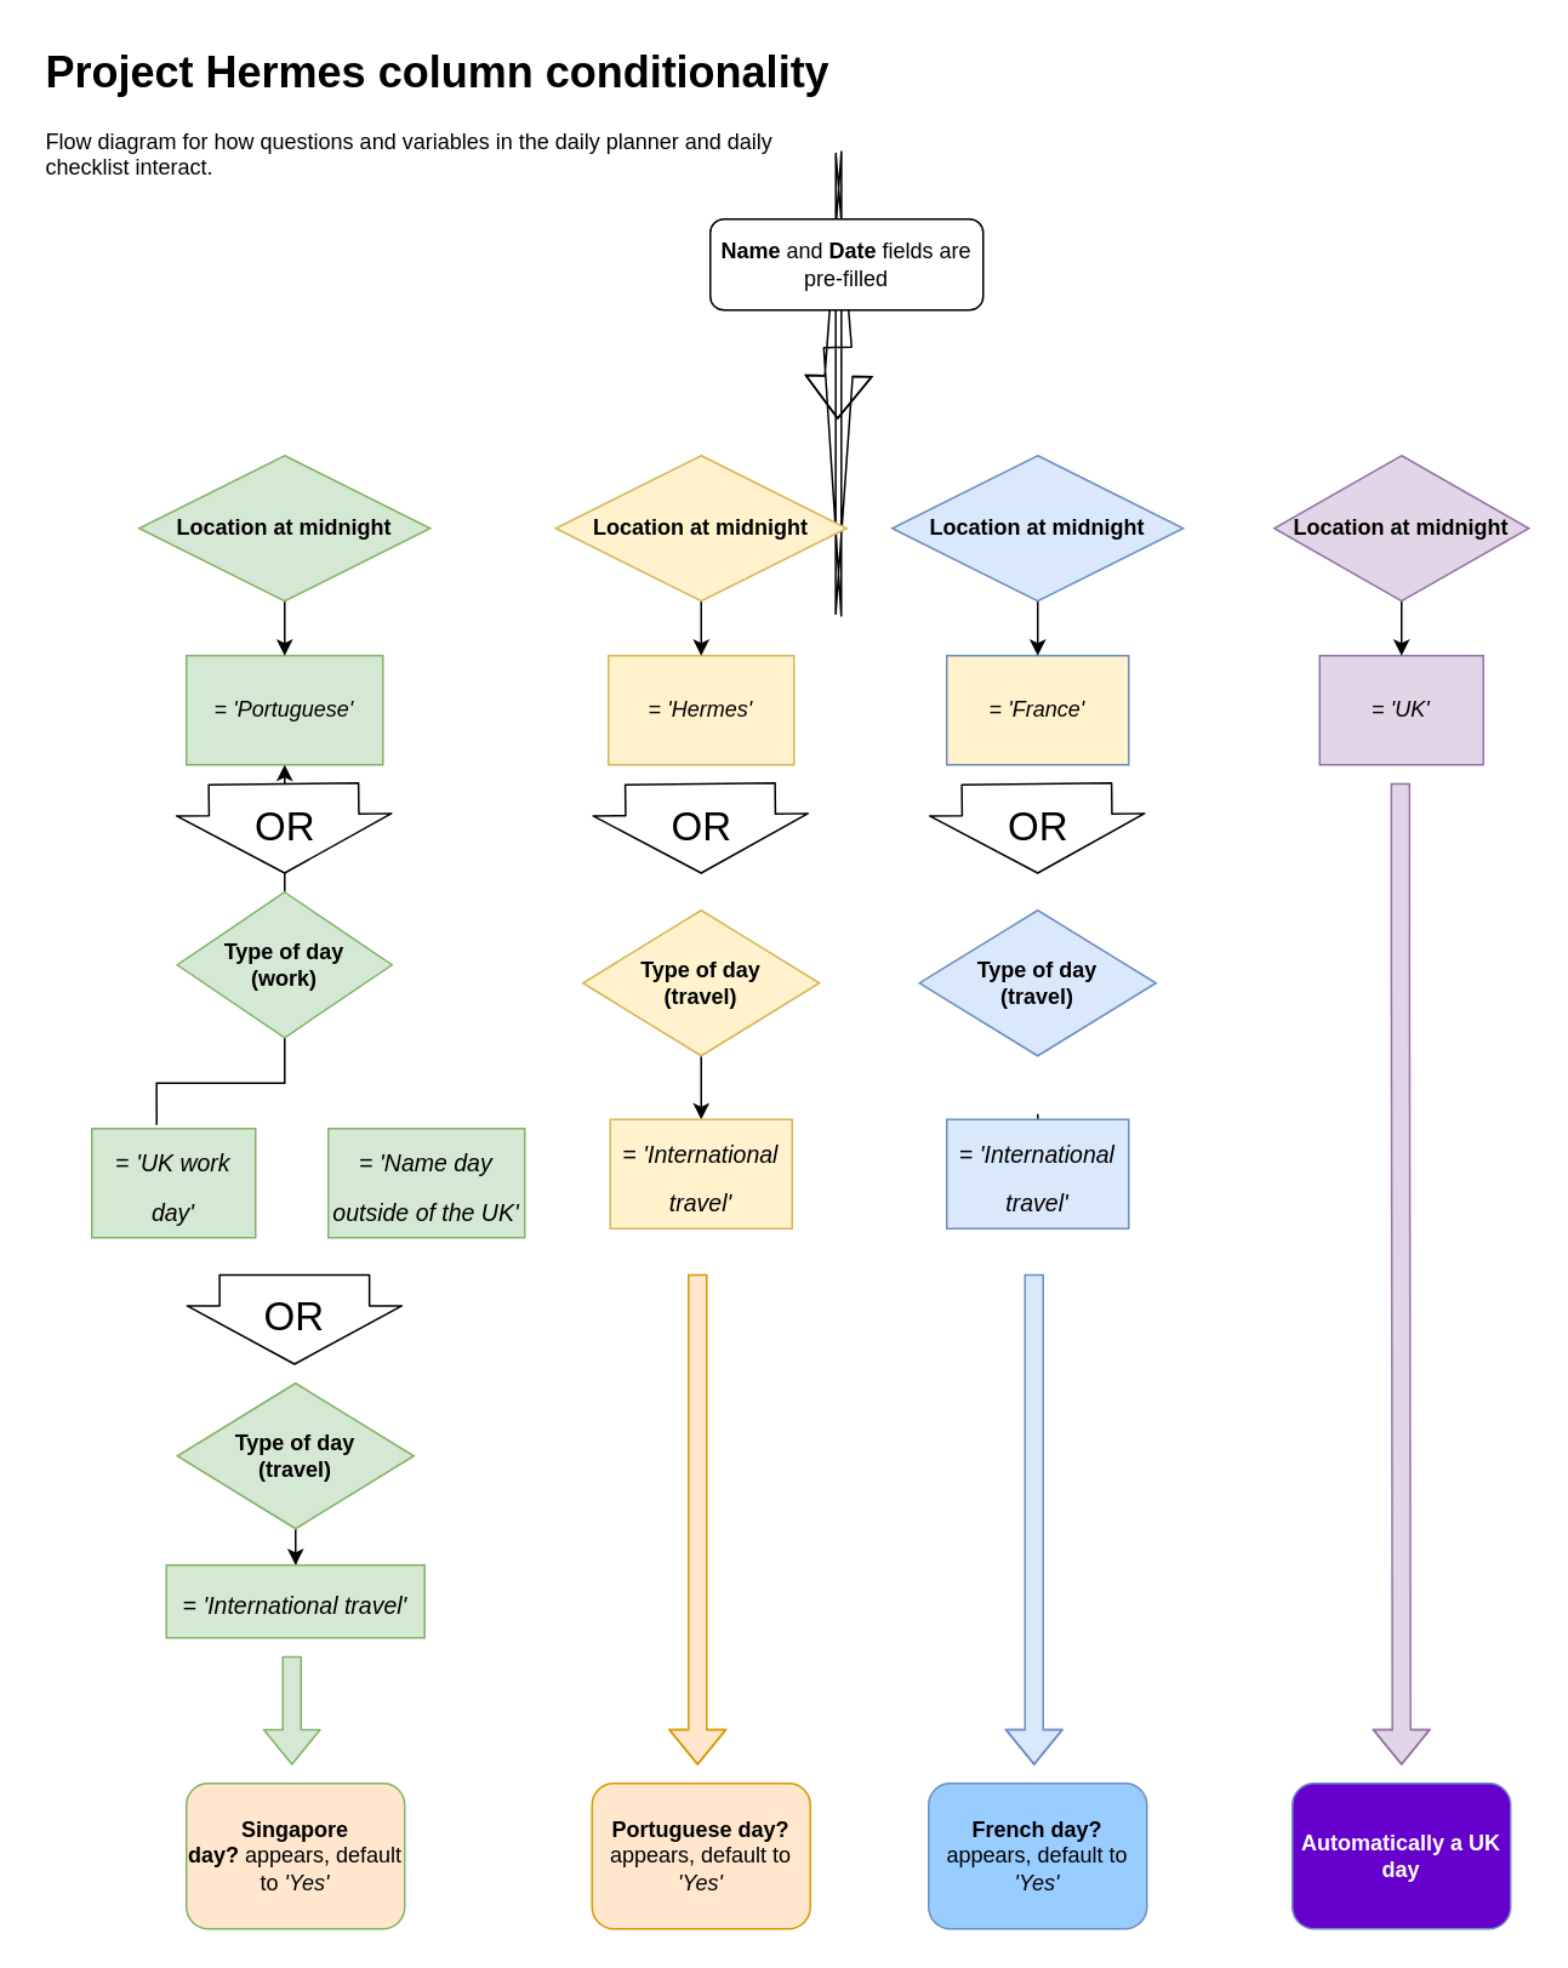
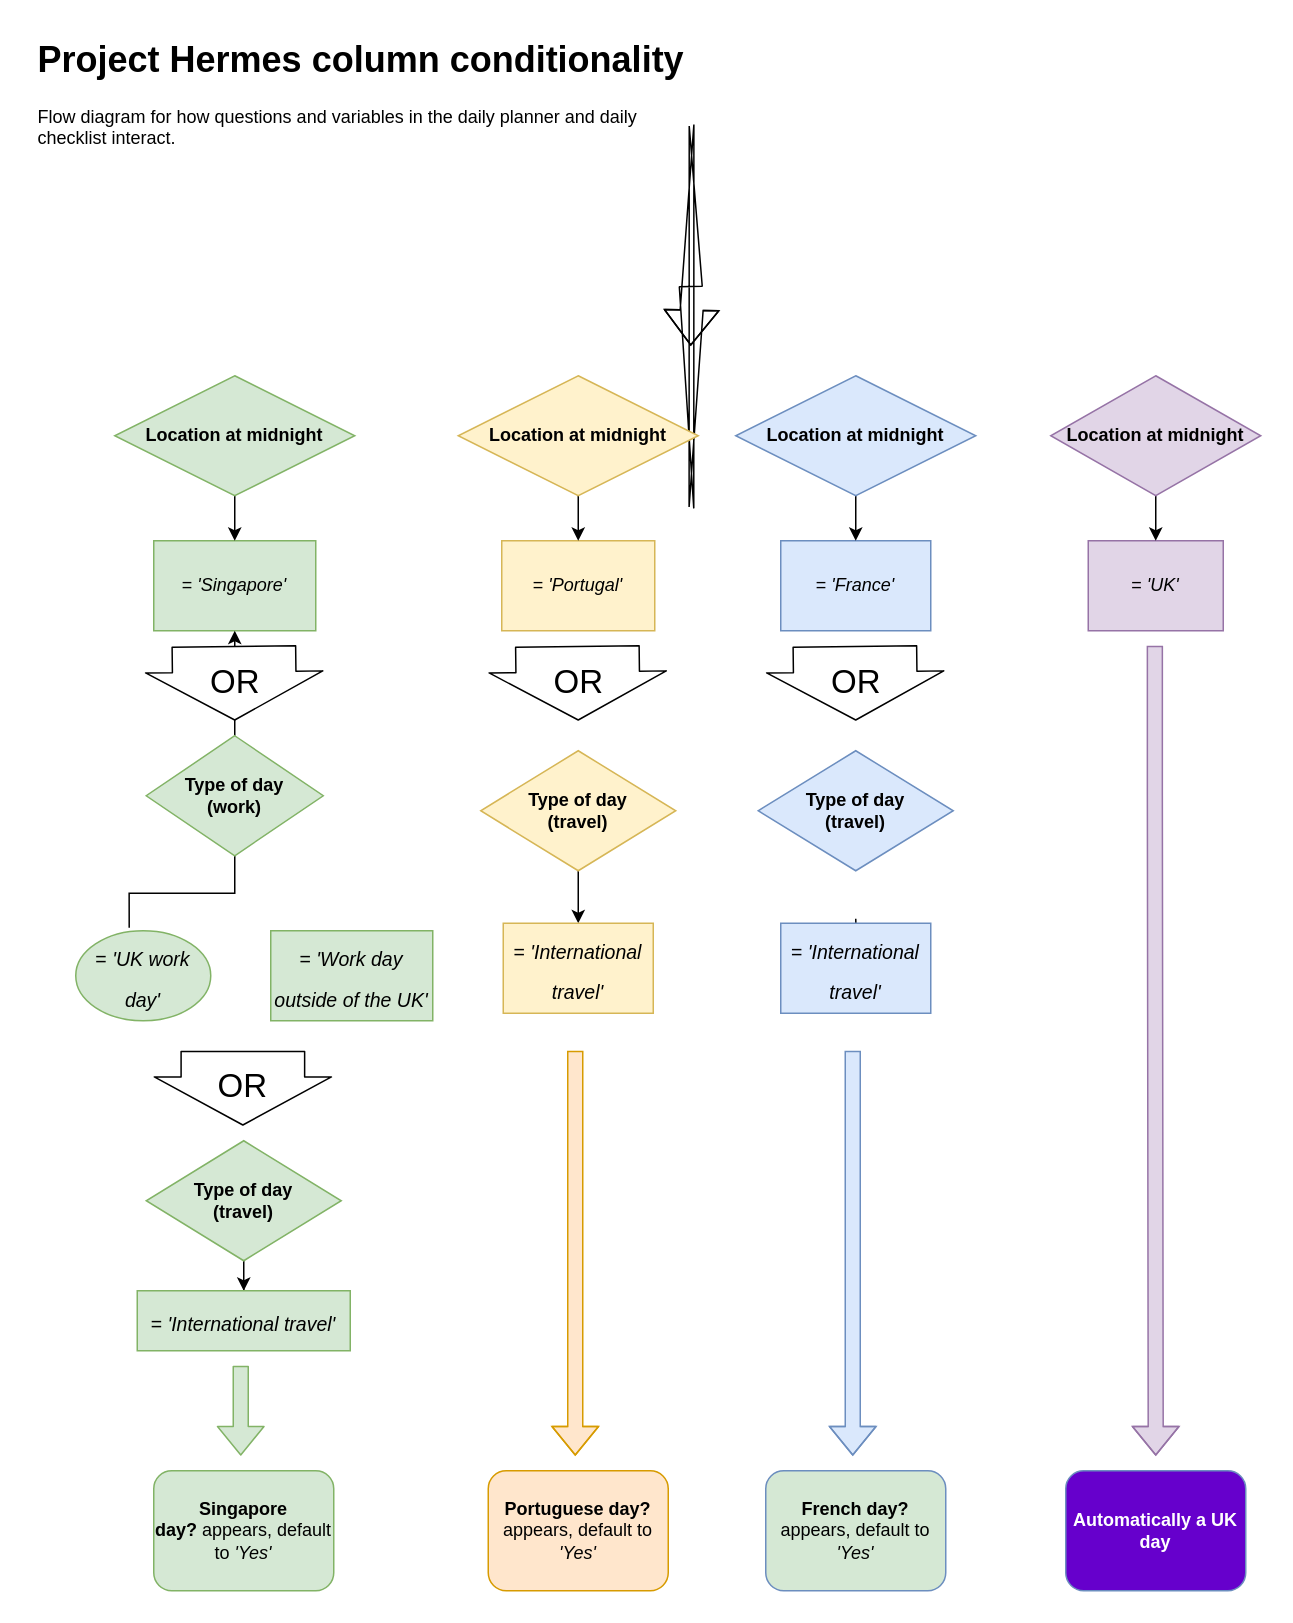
- <mxCell id="7" value="&lt;b&gt;Name &lt;/b&gt;and &lt;b&gt;Date &lt;/b&gt;fields are pre-filled" style="rounded=1;whiteSpace=wrap;html=1;fillColor=#FFFFFF;" vertex="1" parent="1"><mxGeometry x="390" y="120" width="150" height="50" as="geometry" /></mxCell>
- <mxCell id="10" value="= &lt;i&gt;'Portuguese'&lt;/i&gt;" style="rounded=0;whiteSpace=wrap;html=1;fillColor=#d5e8d4;strokeColor=#82b366;" vertex="1" parent="1"><mxGeometry x="102" y="360" width="108" height="60" as="geometry" /></mxCell>
+ <mxCell id="10" value="= &lt;i&gt;'Singapore'&lt;/i&gt;" style="rounded=0;whiteSpace=wrap;html=1;fillColor=#d5e8d4;strokeColor=#82b366;" vertex="1" parent="1"><mxGeometry x="102" y="360" width="108" height="60" as="geometry" /></mxCell>
- <mxCell id="11" value="= &lt;i&gt;'Hermes'&lt;/i&gt;" style="rounded=0;whiteSpace=wrap;html=1;fillColor=#fff2cc;strokeColor=#d6b656;" vertex="1" parent="1"><mxGeometry x="334" y="360" width="102" height="60" as="geometry" /></mxCell>
+ <mxCell id="11" value="= &lt;i&gt;'Portugal'&lt;/i&gt;" style="rounded=0;whiteSpace=wrap;html=1;fillColor=#fff2cc;strokeColor=#d6b656;" vertex="1" parent="1"><mxGeometry x="334" y="360" width="102" height="60" as="geometry" /></mxCell>
- <mxCell id="9" value="= &lt;i&gt;'France'&lt;/i&gt;" style="rounded=0;whiteSpace=wrap;html=1;fillColor=#fff2cc;strokeColor=#6c8ebf;" vertex="1" parent="1"><mxGeometry x="520" y="360" width="100" height="60" as="geometry" /></mxCell>
+ <mxCell id="9" value="= &lt;i&gt;'France'&lt;/i&gt;" style="rounded=0;whiteSpace=wrap;html=1;fillColor=#dae8fc;strokeColor=#6c8ebf;" vertex="1" parent="1"><mxGeometry x="520" y="360" width="100" height="60" as="geometry" /></mxCell>
- <mxCell id="19" value="&lt;font style=&quot;font-size: 13px&quot;&gt;= &lt;i&gt;'UK work day'&lt;/i&gt;&lt;/font&gt;" style="rounded=0;whiteSpace=wrap;html=1;fontSize=22;fillColor=#d5e8d4;strokeColor=#82b366;" vertex="1" parent="1"><mxGeometry x="50" y="620" width="90" height="60" as="geometry" /></mxCell>
+ <mxCell id="19" value="&lt;font style=&quot;font-size: 13px&quot;&gt;= &lt;i&gt;'UK work day'&lt;/i&gt;&lt;/font&gt;" style="ellipse;whiteSpace=wrap;html=1;fontSize=22;fillColor=#d5e8d4;strokeColor=#82b366;" vertex="1" parent="1"><mxGeometry x="50" y="620" width="90" height="60" as="geometry" /></mxCell>
- <mxCell id="20" value="&lt;font style=&quot;font-size: 13px&quot;&gt;= &lt;i&gt;'Name day outside of the UK'&lt;/i&gt;&lt;/font&gt;" style="rounded=0;whiteSpace=wrap;html=1;fontSize=22;fillColor=#d5e8d4;strokeColor=#82b366;" vertex="1" parent="1"><mxGeometry x="180" y="620" width="108" height="60" as="geometry" /></mxCell>
+ <mxCell id="20" value="&lt;font style=&quot;font-size: 13px&quot;&gt;= &lt;i&gt;'Work day outside of the UK'&lt;/i&gt;&lt;/font&gt;" style="rounded=0;whiteSpace=wrap;html=1;fontSize=22;fillColor=#d5e8d4;strokeColor=#82b366;" vertex="1" parent="1"><mxGeometry x="180" y="620" width="108" height="60" as="geometry" /></mxCell>
- <mxCell id="4" value="&lt;b style=&quot;white-space: normal&quot;&gt;Singapore day?&amp;nbsp;&lt;/b&gt;&lt;span style=&quot;white-space: normal&quot;&gt;appears, default to&amp;nbsp;&lt;/span&gt;&lt;i style=&quot;white-space: normal&quot;&gt;'Yes'&lt;/i&gt;" style="rounded=1;whiteSpace=wrap;html=1;fillColor=#ffe6cc;strokeColor=#82b366;" vertex="1" parent="1"><mxGeometry x="102" y="980" width="120" height="80" as="geometry" /></mxCell>
+ <mxCell id="4" value="&lt;b style=&quot;white-space: normal&quot;&gt;Singapore day?&amp;nbsp;&lt;/b&gt;&lt;span style=&quot;white-space: normal&quot;&gt;appears, default to&amp;nbsp;&lt;/span&gt;&lt;i style=&quot;white-space: normal&quot;&gt;'Yes'&lt;/i&gt;" style="rounded=1;whiteSpace=wrap;html=1;fillColor=#d5e8d4;strokeColor=#82b366;" vertex="1" parent="1"><mxGeometry x="102" y="980" width="120" height="80" as="geometry" /></mxCell>
- <mxCell id="3" value="&lt;b&gt;French day? &lt;/b&gt;appears, default to &lt;i&gt;'Yes'&lt;/i&gt;" style="rounded=1;whiteSpace=wrap;html=1;fillColor=#99CCFF;strokeColor=#6c8ebf;" vertex="1" parent="1"><mxGeometry x="510" y="980" width="120" height="80" as="geometry" /></mxCell>
+ <mxCell id="3" value="&lt;b&gt;French day? &lt;/b&gt;appears, default to &lt;i&gt;'Yes'&lt;/i&gt;" style="rounded=1;whiteSpace=wrap;html=1;fillColor=#d5e8d4;strokeColor=#6c8ebf;" vertex="1" parent="1"><mxGeometry x="510" y="980" width="120" height="80" as="geometry" /></mxCell>
